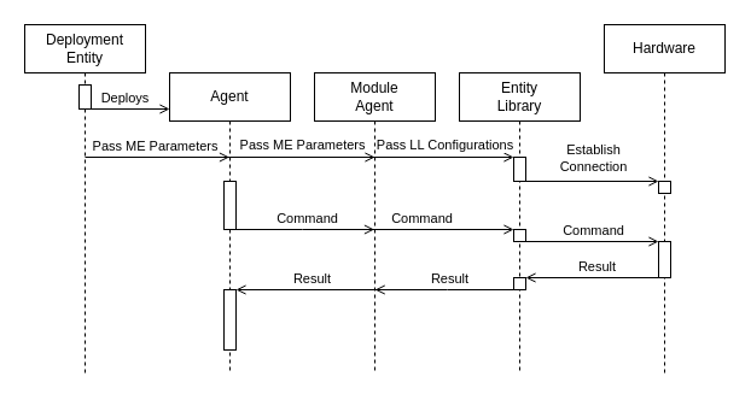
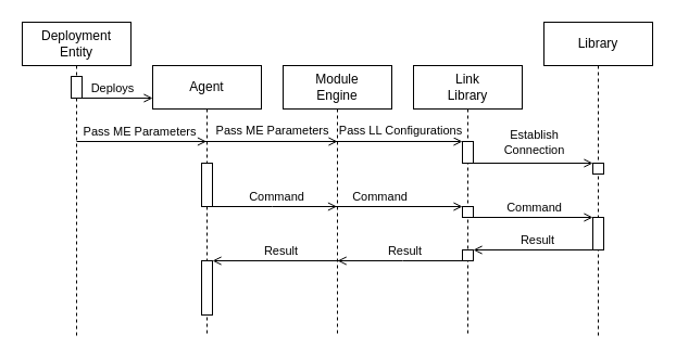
- <mxCell id="14" value="&lt;div style=&quot;&quot;&gt;&lt;font style=&quot;font-size: 12px;&quot;&gt;Hardware&lt;/font&gt;&lt;/div&gt;" style="shape=umlLifeline;perimeter=lifelinePerimeter;whiteSpace=wrap;html=1;container=0;dropTarget=0;collapsible=0;recursiveResize=0;outlineConnect=0;portConstraint=eastwest;newEdgeStyle={&quot;edgeStyle&quot;:&quot;elbowEdgeStyle&quot;,&quot;elbow&quot;:&quot;vertical&quot;,&quot;curved&quot;:0,&quot;rounded&quot;:0};" parent="1" vertex="1"><mxGeometry x="500" y="20" width="100" height="290" as="geometry" /></mxCell>
+ <mxCell id="14" value="&lt;div style=&quot;&quot;&gt;&lt;font style=&quot;font-size: 12px;&quot;&gt;Library&lt;/font&gt;&lt;/div&gt;" style="shape=umlLifeline;perimeter=lifelinePerimeter;whiteSpace=wrap;html=1;container=0;dropTarget=0;collapsible=0;recursiveResize=0;outlineConnect=0;portConstraint=eastwest;newEdgeStyle={&quot;edgeStyle&quot;:&quot;elbowEdgeStyle&quot;,&quot;elbow&quot;:&quot;vertical&quot;,&quot;curved&quot;:0,&quot;rounded&quot;:0};" parent="1" vertex="1"><mxGeometry x="500" y="20" width="100" height="290" as="geometry" /></mxCell>
- <mxCell id="9" value="&lt;div style=&quot;&quot;&gt;&lt;font style=&quot;font-size: 12px;&quot;&gt;Module&lt;/font&gt;&lt;/div&gt;&lt;div style=&quot;&quot;&gt;&lt;font style=&quot;font-size: 12px;&quot;&gt;Agent&lt;/font&gt;&lt;/div&gt;" style="shape=umlLifeline;perimeter=lifelinePerimeter;whiteSpace=wrap;html=1;container=0;dropTarget=0;collapsible=0;recursiveResize=0;outlineConnect=0;portConstraint=eastwest;newEdgeStyle={&quot;edgeStyle&quot;:&quot;elbowEdgeStyle&quot;,&quot;elbow&quot;:&quot;vertical&quot;,&quot;curved&quot;:0,&quot;rounded&quot;:0};" parent="1" vertex="1"><mxGeometry x="260" y="60" width="100" height="250" as="geometry" /></mxCell>
+ <mxCell id="9" value="&lt;div style=&quot;&quot;&gt;&lt;font style=&quot;font-size: 12px;&quot;&gt;Module&lt;/font&gt;&lt;/div&gt;&lt;div style=&quot;&quot;&gt;&lt;font style=&quot;font-size: 12px;&quot;&gt;Engine&lt;/font&gt;&lt;/div&gt;" style="shape=umlLifeline;perimeter=lifelinePerimeter;whiteSpace=wrap;html=1;container=0;dropTarget=0;collapsible=0;recursiveResize=0;outlineConnect=0;portConstraint=eastwest;newEdgeStyle={&quot;edgeStyle&quot;:&quot;elbowEdgeStyle&quot;,&quot;elbow&quot;:&quot;vertical&quot;,&quot;curved&quot;:0,&quot;rounded&quot;:0};" parent="1" vertex="1"><mxGeometry x="260" y="60" width="100" height="250" as="geometry" /></mxCell>
- <mxCell id="10" value="&lt;div style=&quot;&quot;&gt;&lt;font style=&quot;font-size: 12px;&quot;&gt;Entity&lt;/font&gt;&lt;/div&gt;&lt;div style=&quot;&quot;&gt;&lt;font style=&quot;font-size: 12px;&quot;&gt;Library&lt;/font&gt;&lt;/div&gt;" style="shape=umlLifeline;perimeter=lifelinePerimeter;whiteSpace=wrap;html=1;container=0;dropTarget=0;collapsible=0;recursiveResize=0;outlineConnect=0;portConstraint=eastwest;newEdgeStyle={&quot;edgeStyle&quot;:&quot;elbowEdgeStyle&quot;,&quot;elbow&quot;:&quot;vertical&quot;,&quot;curved&quot;:0,&quot;rounded&quot;:0};" parent="1" vertex="1"><mxGeometry x="380" y="60" width="100" height="250" as="geometry" /></mxCell>
+ <mxCell id="10" value="&lt;div style=&quot;&quot;&gt;&lt;font style=&quot;font-size: 12px;&quot;&gt;Link&lt;/font&gt;&lt;/div&gt;&lt;div style=&quot;&quot;&gt;&lt;font style=&quot;font-size: 12px;&quot;&gt;Library&lt;/font&gt;&lt;/div&gt;" style="shape=umlLifeline;perimeter=lifelinePerimeter;whiteSpace=wrap;html=1;container=0;dropTarget=0;collapsible=0;recursiveResize=0;outlineConnect=0;portConstraint=eastwest;newEdgeStyle={&quot;edgeStyle&quot;:&quot;elbowEdgeStyle&quot;,&quot;elbow&quot;:&quot;vertical&quot;,&quot;curved&quot;:0,&quot;rounded&quot;:0};" parent="1" vertex="1"><mxGeometry x="380" y="60" width="100" height="250" as="geometry" /></mxCell>
